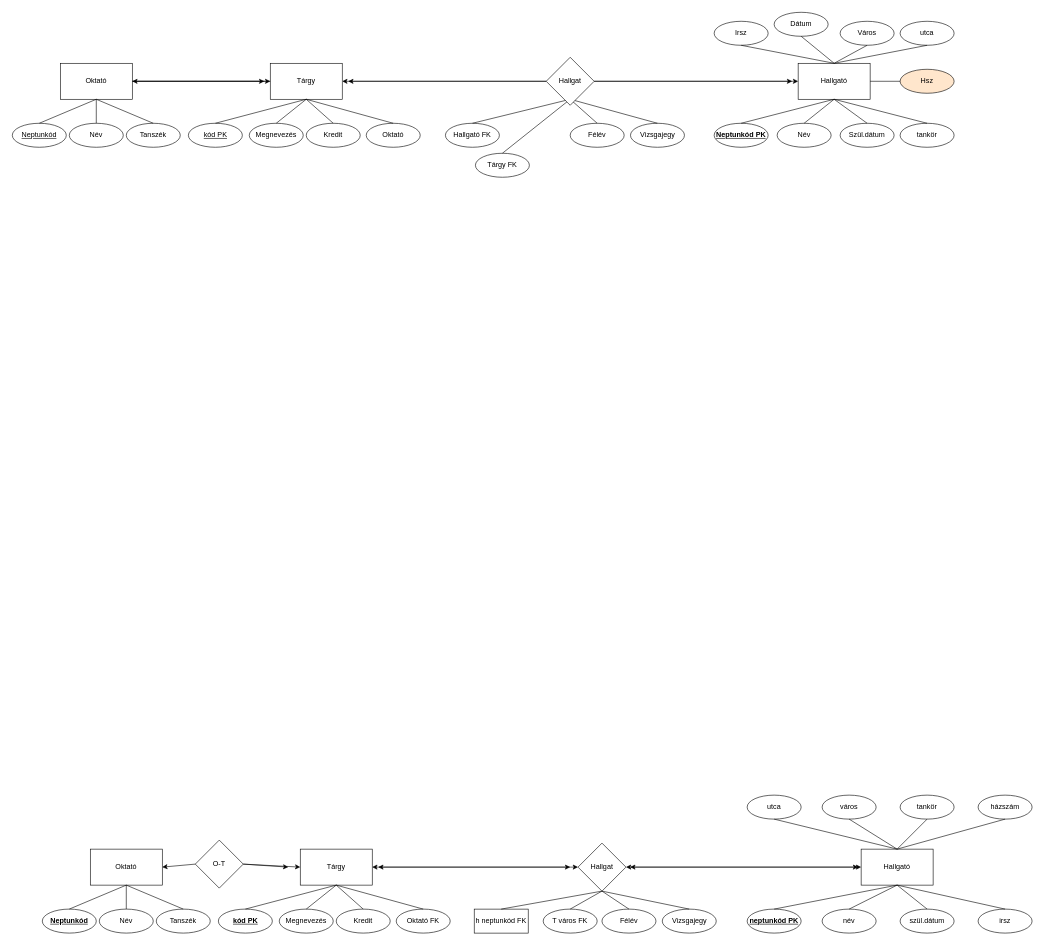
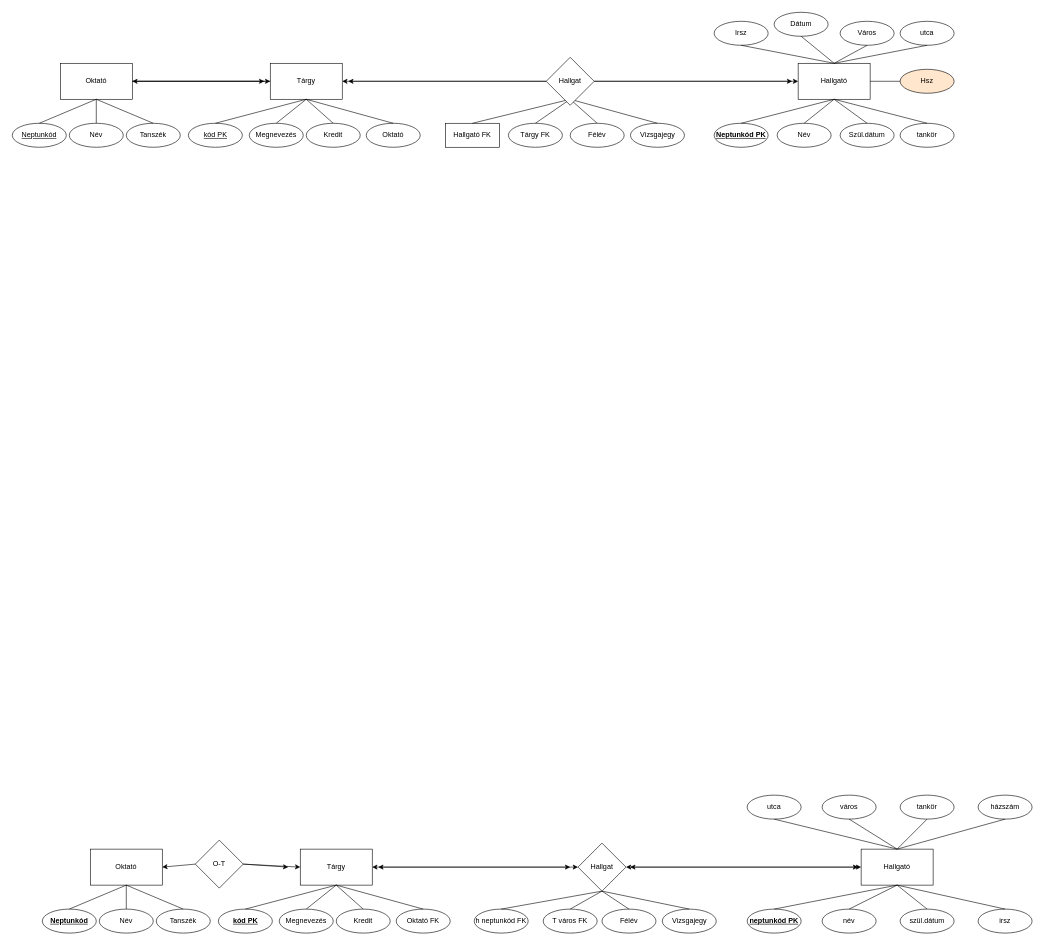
- <mxCell id="12" value="Hallgató FK" style="ellipse;whiteSpace=wrap;html=1;" parent="1" vertex="1"><mxGeometry x="742" y="205" width="90" height="40" as="geometry" /></mxCell>
+ <mxCell id="12" value="Hallgató FK" style="whiteSpace=wrap;html=1;rounded=0;" parent="1" vertex="1"><mxGeometry x="742" y="205" width="90" height="40" as="geometry" /></mxCell>
- <mxCell id="13" value="Tárgy FK" style="ellipse;whiteSpace=wrap;html=1;" parent="1" vertex="1"><mxGeometry x="792" y="255" width="90" height="40" as="geometry" /></mxCell>
+ <mxCell id="13" value="Tárgy FK" style="ellipse;whiteSpace=wrap;html=1;" parent="1" vertex="1"><mxGeometry x="847" y="205" width="90" height="40" as="geometry" /></mxCell>
- <mxCell id="63" value="h neptunkód FK" style="whiteSpace=wrap;html=1;rounded=0;" vertex="1" parent="1"><mxGeometry x="790" y="1515" width="90" height="40" as="geometry" /></mxCell>
+ <mxCell id="63" value="h neptunkód FK" style="ellipse;whiteSpace=wrap;html=1;" vertex="1" parent="1"><mxGeometry x="790" y="1515" width="90" height="40" as="geometry" /></mxCell>
